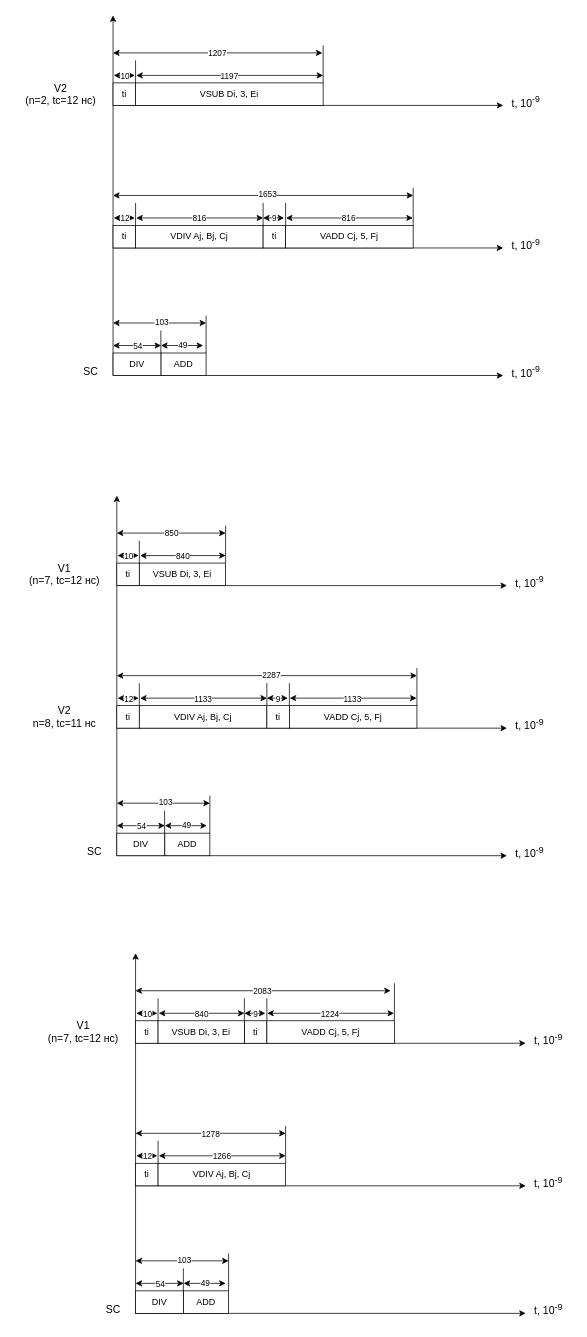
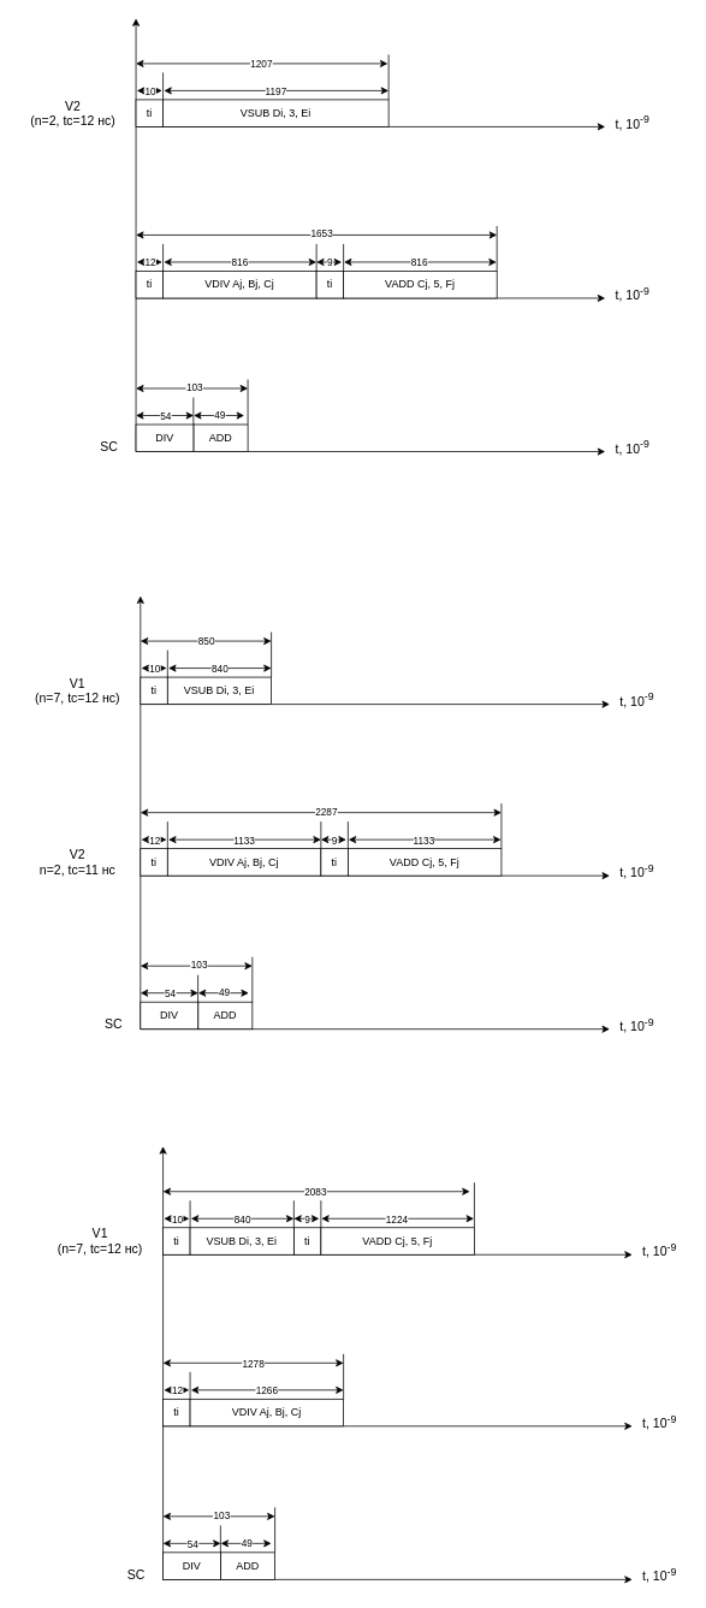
- <mxCell id="69" value="&lt;font style=&quot;font-size: 14px;&quot;&gt;V2&lt;br&gt;n=8, tc=11 нс&lt;br&gt;&lt;/font&gt;" style="text;html=1;align=center;verticalAlign=middle;resizable=0;points=[];autosize=1;strokeColor=none;fillColor=none;" vertex="1" parent="1"><mxGeometry x="30" y="930" width="110" height="50" as="geometry" /></mxCell>
+ <mxCell id="69" value="&lt;font style=&quot;font-size: 14px;&quot;&gt;V2&lt;br&gt;n=2, tc=11 нс&lt;br&gt;&lt;/font&gt;" style="text;html=1;align=center;verticalAlign=middle;resizable=0;points=[];autosize=1;strokeColor=none;fillColor=none;" vertex="1" parent="1"><mxGeometry x="30" y="930" width="110" height="50" as="geometry" /></mxCell>
